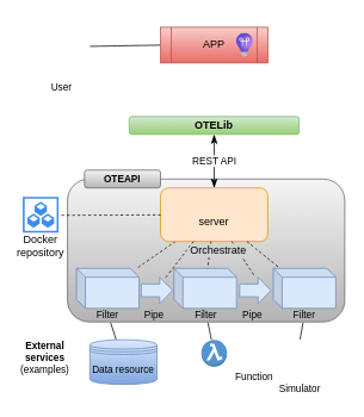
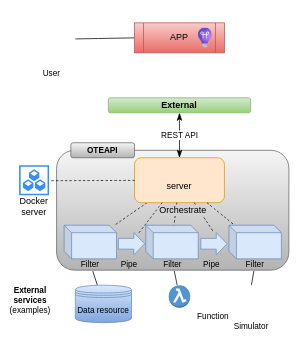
- <mxCell id="6" value="&lt;b&gt;OTELib&lt;/b&gt;" style="rounded=1;whiteSpace=wrap;html=1;hachureGap=4;pointerEvents=0;align=center;fillColor=#d5e8d4;strokeColor=#82b366;gradientColor=#97d077;" vertex="1" parent="1"><mxGeometry x="144" y="130" width="190" height="20" as="geometry" /></mxCell>
+ <mxCell id="6" value="&lt;b&gt;External&lt;/b&gt;" style="rounded=1;whiteSpace=wrap;html=1;hachureGap=4;pointerEvents=0;align=center;fillColor=#d5e8d4;strokeColor=#82b366;gradientColor=#97d077;" vertex="1" parent="1"><mxGeometry x="144" y="130" width="190" height="20" as="geometry" /></mxCell>
- <mxCell id="10" value="Docker repository" style="text;html=1;strokeColor=none;fillColor=none;align=center;verticalAlign=middle;whiteSpace=wrap;rounded=0;hachureGap=4;pointerEvents=0;" vertex="1" parent="1"><mxGeometry x="20" y="260" width="50" height="30" as="geometry" /></mxCell>
+ <mxCell id="10" value="Docker server" style="text;html=1;strokeColor=none;fillColor=none;align=center;verticalAlign=middle;whiteSpace=wrap;rounded=0;hachureGap=4;pointerEvents=0;" vertex="1" parent="1"><mxGeometry x="20" y="260" width="50" height="30" as="geometry" /></mxCell>
- <mxCell id="42" value="&lt;b&gt;External services&lt;br&gt;&lt;/b&gt;(examples)" style="text;html=1;strokeColor=none;fillColor=none;align=center;verticalAlign=middle;whiteSpace=wrap;rounded=0;labelBackgroundColor=none;hachureGap=4;pointerEvents=0;fontSize=11;" vertex="1" parent="1"><mxGeometry x="30" y="390" width="40" height="20" as="geometry" /></mxCell>
+ <mxCell id="42" value="&lt;b&gt;External services&lt;br&gt;&lt;/b&gt;(examples)" style="text;html=1;strokeColor=none;fillColor=none;align=center;verticalAlign=middle;whiteSpace=wrap;rounded=0;labelBackgroundColor=none;hachureGap=4;pointerEvents=0;fontSize=11;" vertex="1" parent="1"><mxGeometry x="20" y="390" width="40" height="20" as="geometry" /></mxCell>
